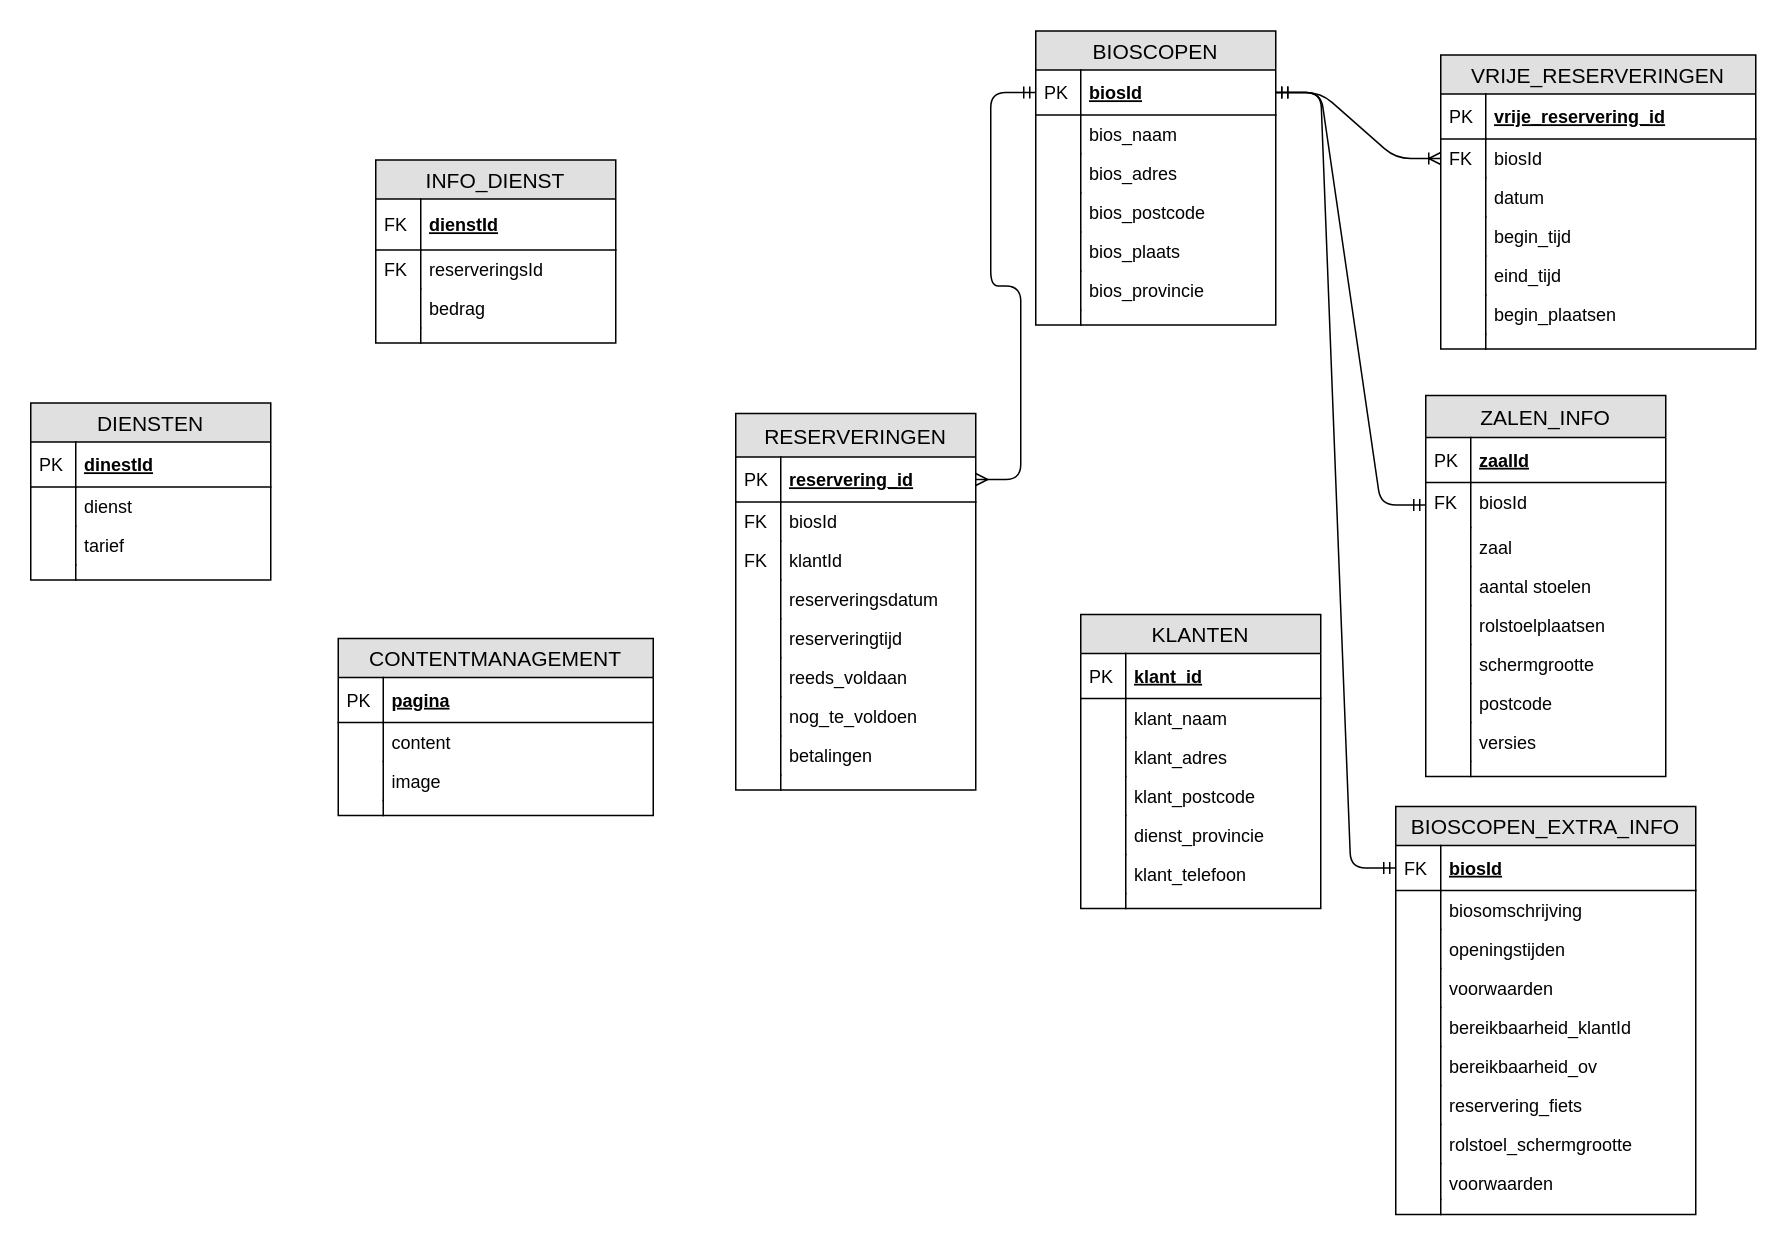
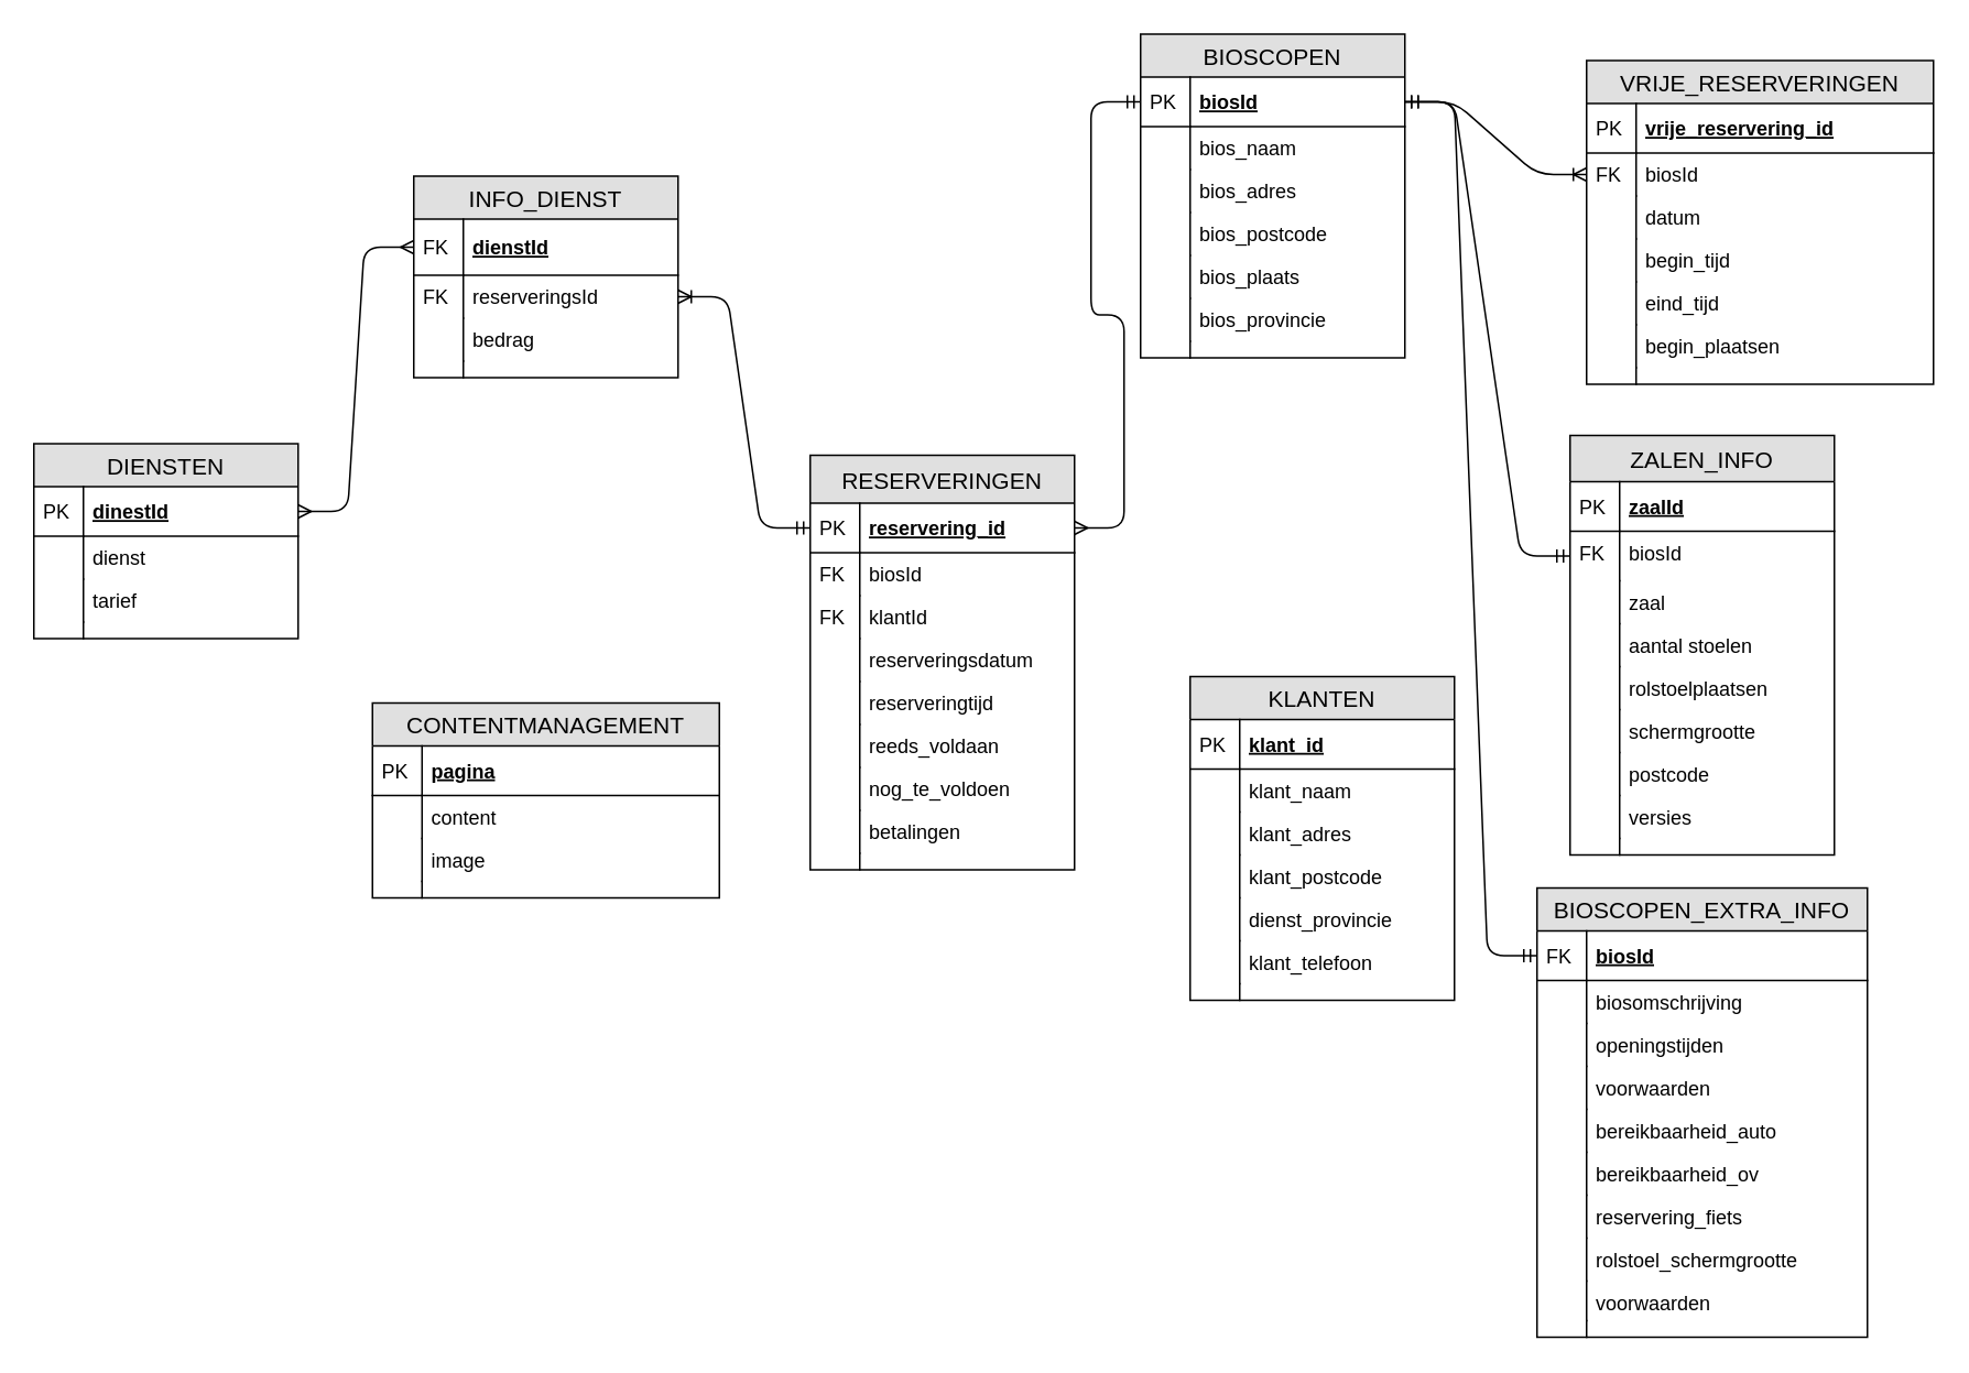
+ <mxCell id="134" value="" style="edgeStyle=entityRelationEdgeStyle;fontSize=12;html=1;endArrow=ERmany;endFill=0;entryX=0;entryY=0.5;entryDx=0;entryDy=0;exitX=1;exitY=0.5;exitDx=0;exitDy=0;startArrow=ERmany;startFill=0;" edge="1" parent="1" source="31" target="22"><mxGeometry width="100" height="100" relative="1" as="geometry"><mxPoint x="-10" y="207" as="sourcePoint" /><mxPoint x="90" y="107" as="targetPoint" /></mxGeometry></mxCell>
+ <mxCell id="133" value="" style="edgeStyle=entityRelationEdgeStyle;fontSize=12;html=1;endArrow=ERmandOne;endFill=0;entryX=0;entryY=0.5;entryDx=0;entryDy=0;exitX=1;exitY=0.5;exitDx=0;exitDy=0;startArrow=ERoneToMany;startFill=0;" edge="1" parent="1" source="24" target="3"><mxGeometry width="100" height="100" relative="1" as="geometry"><mxPoint x="30" y="467" as="sourcePoint" /><mxPoint x="130" y="367" as="targetPoint" /></mxGeometry></mxCell>
- <mxCell id="78" value="bereikbaarheid_klantId" style="shape=partialRectangle;top=0;left=0;right=0;bottom=0;align=left;verticalAlign=top;fillColor=none;spacingLeft=34;spacingRight=4;overflow=hidden;rotatable=0;points=[[0,0.5],[1,0.5]];portConstraint=eastwest;dropTarget=0;fontSize=12;" vertex="1" parent="69"><mxGeometry y="134" width="200" height="26" as="geometry" /></mxCell>
+ <mxCell id="78" value="bereikbaarheid_auto" style="shape=partialRectangle;top=0;left=0;right=0;bottom=0;align=left;verticalAlign=top;fillColor=none;spacingLeft=34;spacingRight=4;overflow=hidden;rotatable=0;points=[[0,0.5],[1,0.5]];portConstraint=eastwest;dropTarget=0;fontSize=12;" vertex="1" parent="69"><mxGeometry y="134" width="200" height="26" as="geometry" /></mxCell>
